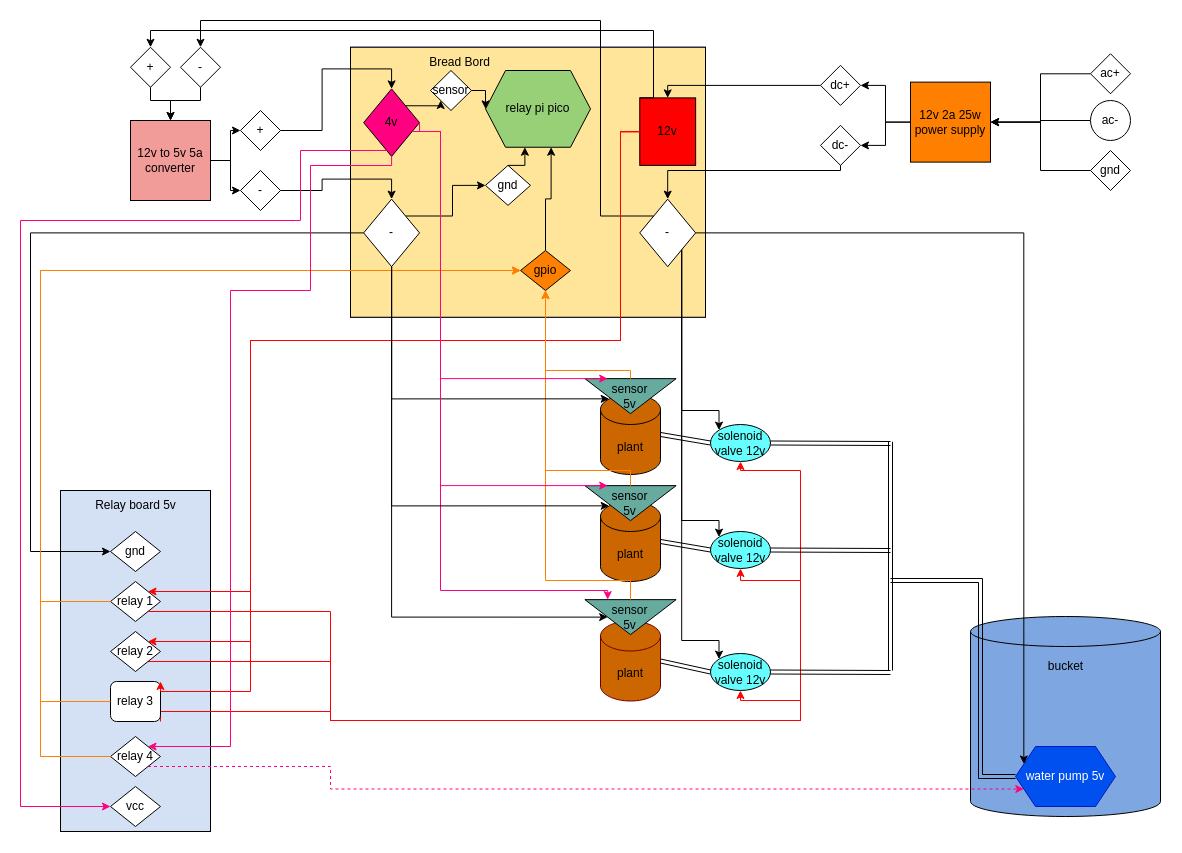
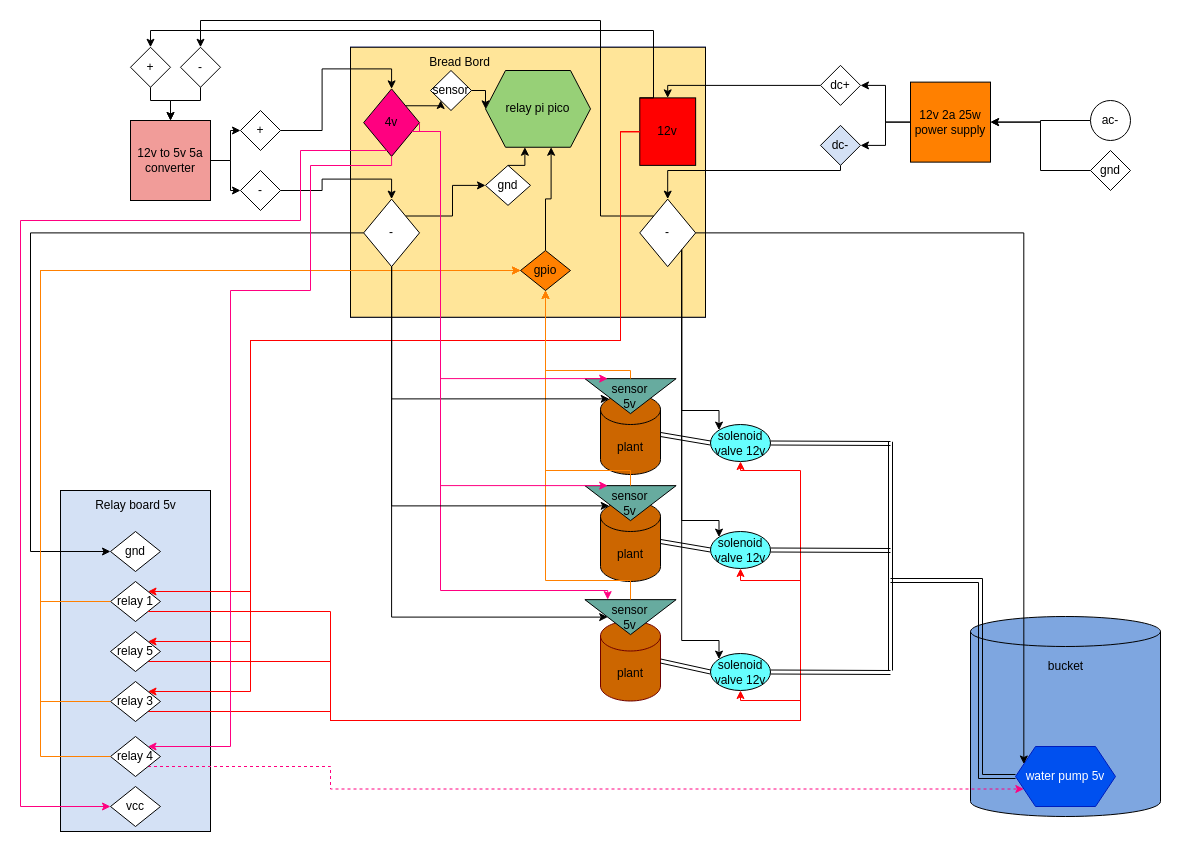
- <mxCell id="58" style="edgeStyle=orthogonalEdgeStyle;rounded=0;orthogonalLoop=1;jettySize=auto;html=1;entryX=1;entryY=0.5;entryDx=0;entryDy=0;" parent="1" source="59" target="57" edge="1"><mxGeometry relative="1" as="geometry" /></mxCell>
- <mxCell id="59" value="ac+" style="rhombus;whiteSpace=wrap;html=1;" parent="1" vertex="1"><mxGeometry x="1090" y="53.25" width="40" height="40" as="geometry" /></mxCell>
- <mxCell id="66" value="dc-" style="rhombus;whiteSpace=wrap;html=1;" parent="1" vertex="1"><mxGeometry x="820" y="124.87" width="40" height="40" as="geometry" /></mxCell>
+ <mxCell id="66" value="dc-" style="rhombus;whiteSpace=wrap;html=1;fillColor=#d4e1f5;" parent="1" vertex="1"><mxGeometry x="820" y="124.87" width="40" height="40" as="geometry" /></mxCell>
- <mxCell id="24" value="relay 2" style="rhombus;whiteSpace=wrap;html=1;" parent="1" vertex="1"><mxGeometry x="110" y="631" width="50" height="40" as="geometry" /></mxCell>
+ <mxCell id="24" value="relay 5" style="rhombus;whiteSpace=wrap;html=1;" parent="1" vertex="1"><mxGeometry x="110" y="631" width="50" height="40" as="geometry" /></mxCell>
- <mxCell id="26" value="relay 3" style="whiteSpace=wrap;html=1;rounded=1;" parent="1" vertex="1"><mxGeometry x="110" y="681" width="50" height="40" as="geometry" /></mxCell>
+ <mxCell id="26" value="relay 3" style="rhombus;whiteSpace=wrap;html=1;" parent="1" vertex="1"><mxGeometry x="110" y="681" width="50" height="40" as="geometry" /></mxCell>
